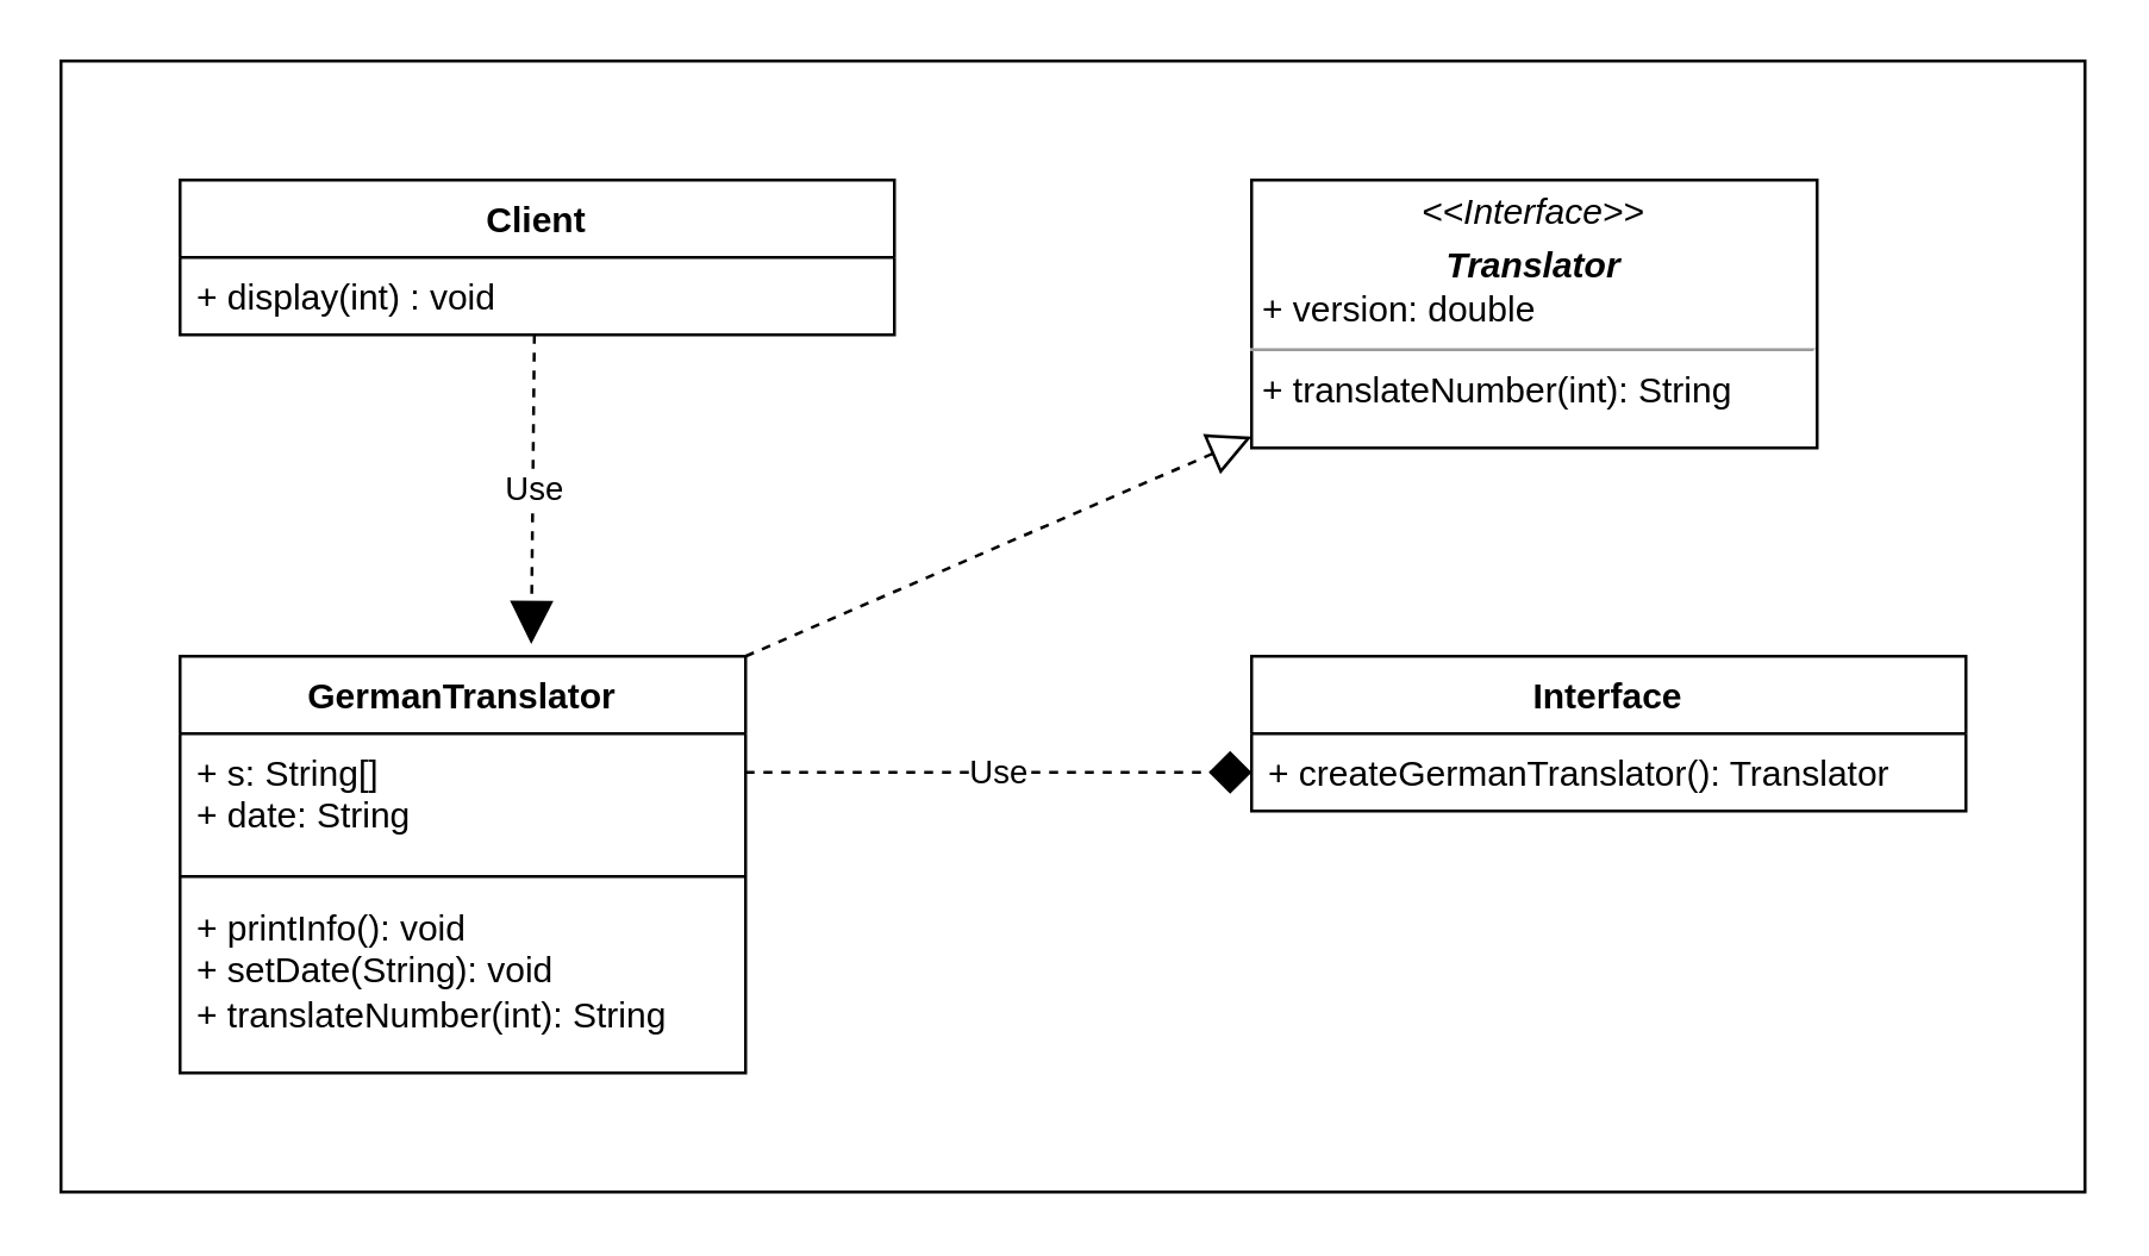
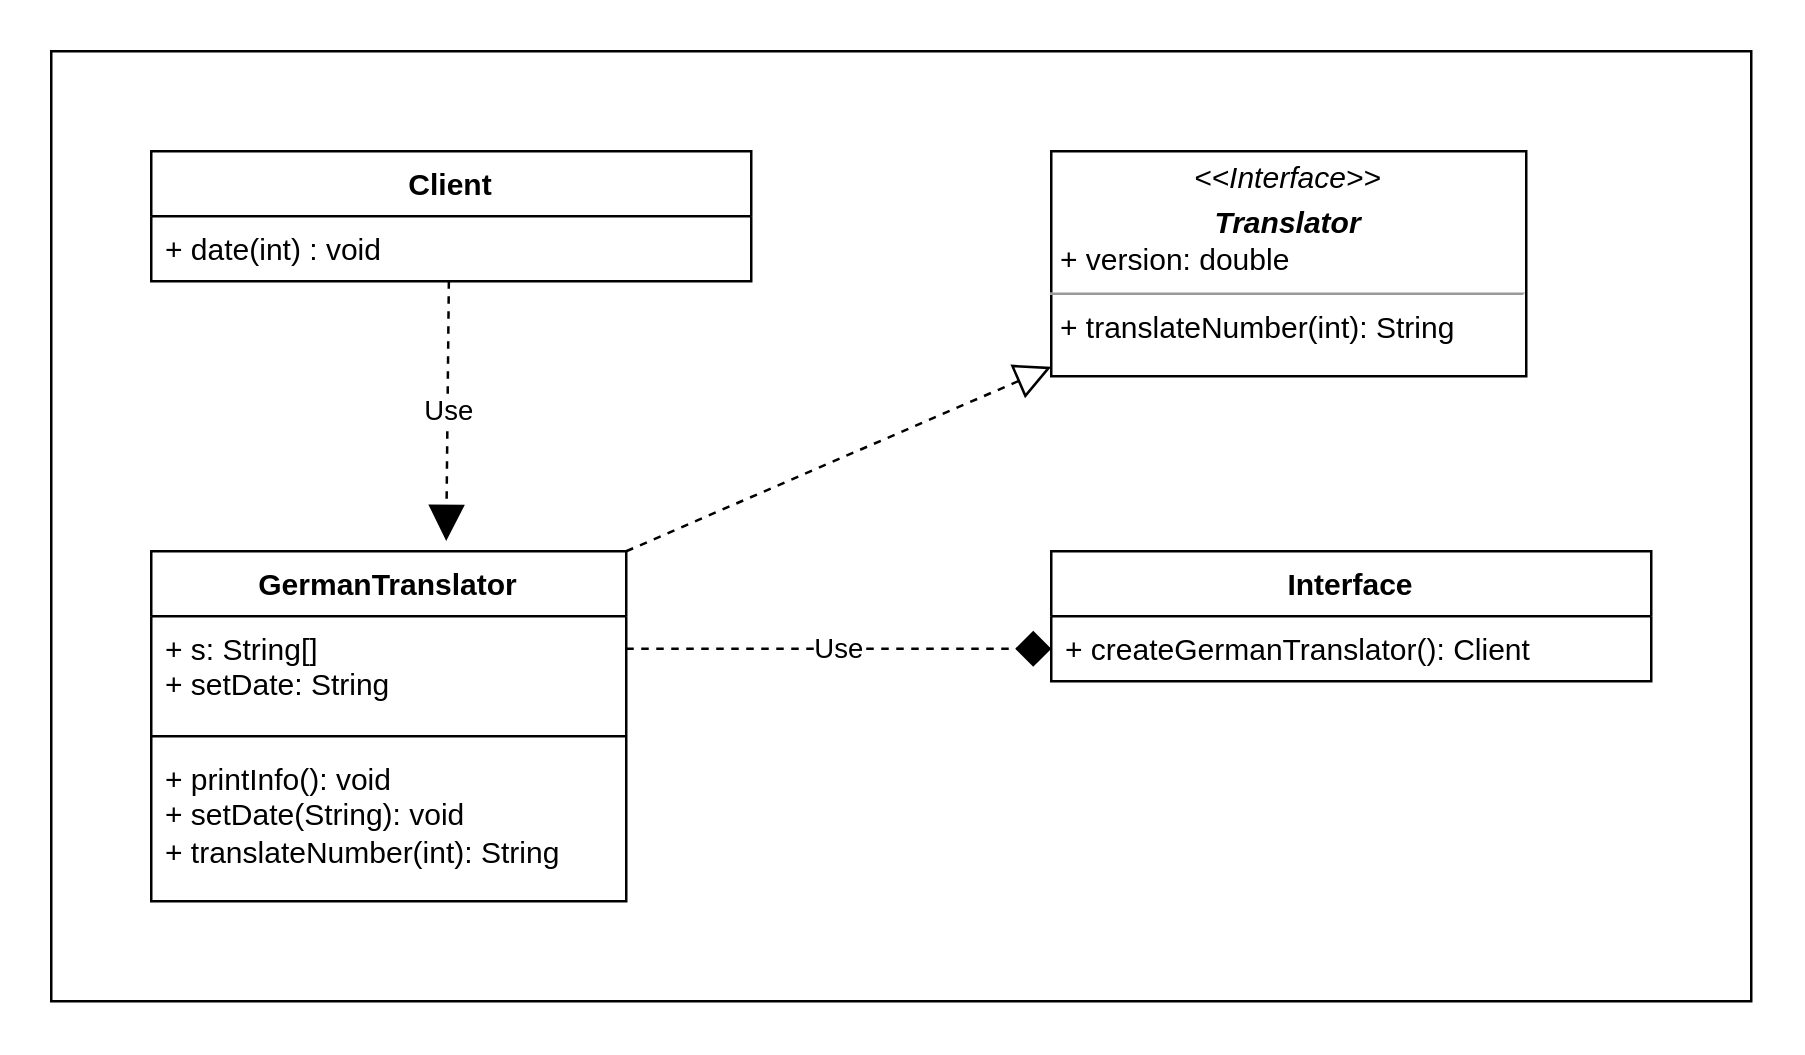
- <mxCell id="4" value="+ display(int) : void" style="text;strokeColor=none;fillColor=none;align=left;verticalAlign=top;spacingLeft=4;spacingRight=4;overflow=hidden;rotatable=0;points=[[0,0.5],[1,0.5]];portConstraint=eastwest;whiteSpace=wrap;html=1;" vertex="1" parent="3"><mxGeometry y="26" width="240" height="26" as="geometry" /></mxCell>
+ <mxCell id="4" value="+ date(int) : void" style="text;strokeColor=none;fillColor=none;align=left;verticalAlign=top;spacingLeft=4;spacingRight=4;overflow=hidden;rotatable=0;points=[[0,0.5],[1,0.5]];portConstraint=eastwest;whiteSpace=wrap;html=1;" vertex="1" parent="3"><mxGeometry y="26" width="240" height="26" as="geometry" /></mxCell>
- <mxCell id="9" value="+ s: String[]&lt;br&gt;+ date: String" style="text;strokeColor=none;fillColor=none;align=left;verticalAlign=top;spacingLeft=4;spacingRight=4;overflow=hidden;rotatable=0;points=[[0,0.5],[1,0.5]];portConstraint=eastwest;whiteSpace=wrap;html=1;" vertex="1" parent="8"><mxGeometry y="26" width="190" height="44" as="geometry" /></mxCell>
+ <mxCell id="9" value="+ s: String[]&lt;br&gt;+ setDate: String" style="text;strokeColor=none;fillColor=none;align=left;verticalAlign=top;spacingLeft=4;spacingRight=4;overflow=hidden;rotatable=0;points=[[0,0.5],[1,0.5]];portConstraint=eastwest;whiteSpace=wrap;html=1;" vertex="1" parent="8"><mxGeometry y="26" width="190" height="44" as="geometry" /></mxCell>
- <mxCell id="6" value="+ createGermanTranslator(): Translator" style="text;strokeColor=none;fillColor=none;align=left;verticalAlign=top;spacingLeft=4;spacingRight=4;overflow=hidden;rotatable=0;points=[[0,0.5],[1,0.5]];portConstraint=eastwest;whiteSpace=wrap;html=1;" vertex="1" parent="5"><mxGeometry y="26" width="240" height="26" as="geometry" /></mxCell>
+ <mxCell id="6" value="+ createGermanTranslator(): Client" style="text;strokeColor=none;fillColor=none;align=left;verticalAlign=top;spacingLeft=4;spacingRight=4;overflow=hidden;rotatable=0;points=[[0,0.5],[1,0.5]];portConstraint=eastwest;whiteSpace=wrap;html=1;" vertex="1" parent="5"><mxGeometry y="26" width="240" height="26" as="geometry" /></mxCell>
